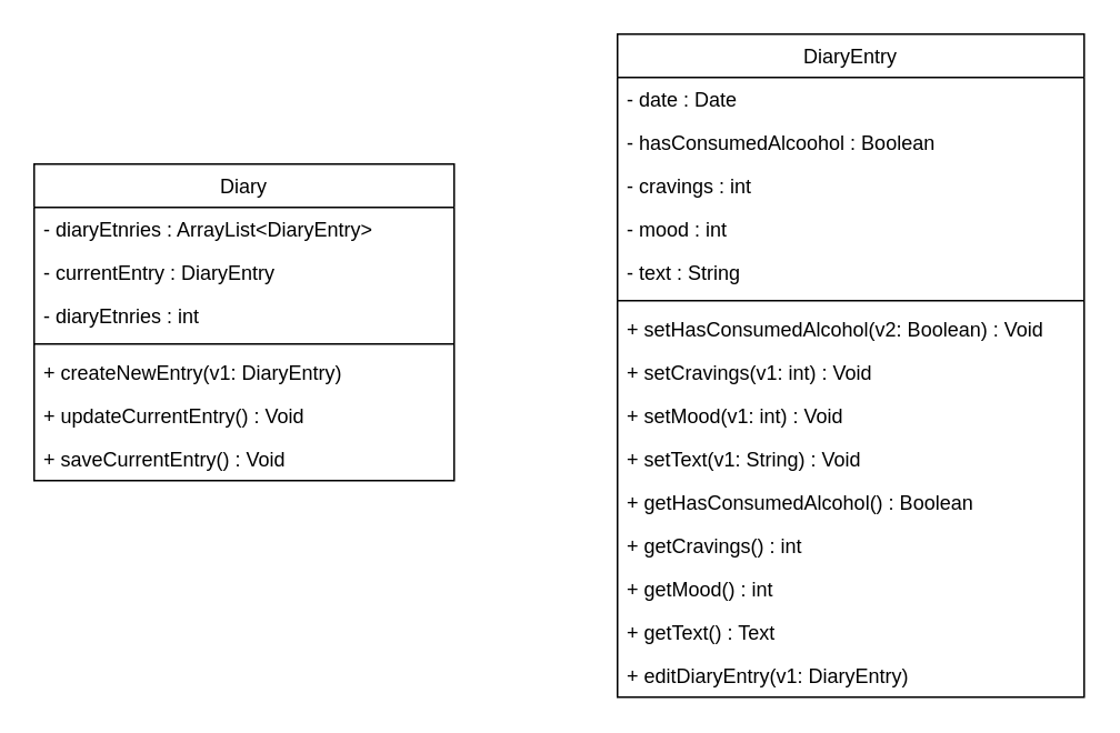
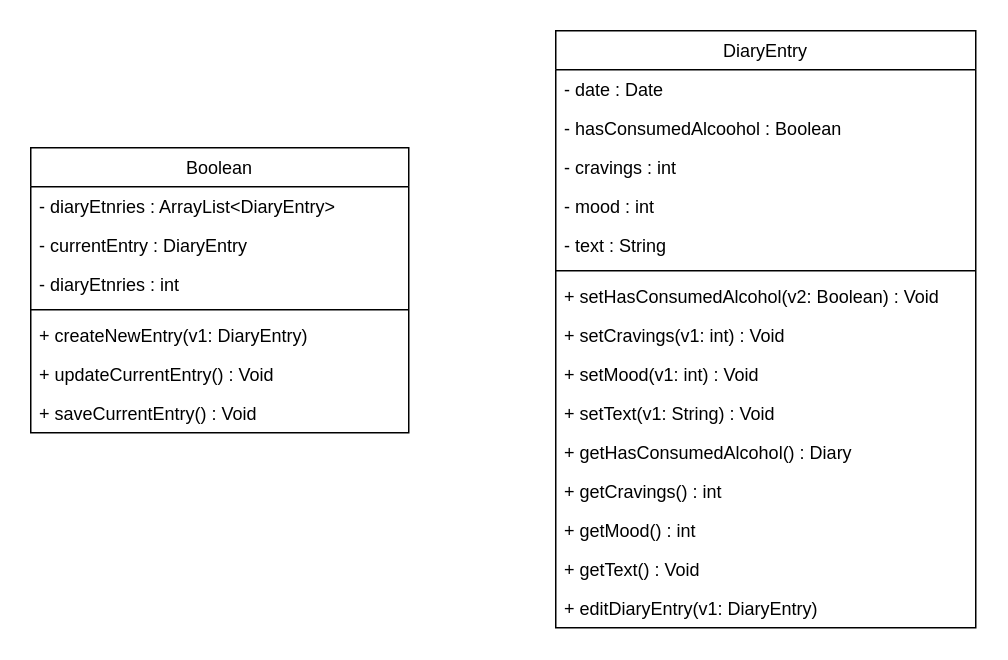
- <mxCell id="2" value="Diary" style="swimlane;fontStyle=0;align=center;verticalAlign=top;childLayout=stackLayout;horizontal=1;startSize=26;horizontalStack=0;resizeParent=1;resizeLast=0;collapsible=1;marginBottom=0;rounded=0;shadow=0;strokeWidth=1;" parent="1" vertex="1"><mxGeometry x="20" y="98" width="252" height="190" as="geometry"><mxRectangle x="550" y="140" width="160" height="26" as="alternateBounds" /></mxGeometry></mxCell>
+ <mxCell id="2" value="Boolean" style="swimlane;fontStyle=0;align=center;verticalAlign=top;childLayout=stackLayout;horizontal=1;startSize=26;horizontalStack=0;resizeParent=1;resizeLast=0;collapsible=1;marginBottom=0;rounded=0;shadow=0;strokeWidth=1;" parent="1" vertex="1"><mxGeometry x="20" y="98" width="252" height="190" as="geometry"><mxRectangle x="550" y="140" width="160" height="26" as="alternateBounds" /></mxGeometry></mxCell>
- <mxCell id="21" value="+ getHasConsumedAlcohol() : Boolean" style="text;align=left;verticalAlign=top;spacingLeft=4;spacingRight=4;overflow=hidden;rotatable=0;points=[[0,0.5],[1,0.5]];portConstraint=eastwest;" vertex="1" parent="10"><mxGeometry y="268" width="280" height="26" as="geometry" /></mxCell>
+ <mxCell id="21" value="+ getHasConsumedAlcohol() : Diary" style="text;align=left;verticalAlign=top;spacingLeft=4;spacingRight=4;overflow=hidden;rotatable=0;points=[[0,0.5],[1,0.5]];portConstraint=eastwest;" vertex="1" parent="10"><mxGeometry y="268" width="280" height="26" as="geometry" /></mxCell>
- <mxCell id="24" value="+ getText() : Text" style="text;align=left;verticalAlign=top;spacingLeft=4;spacingRight=4;overflow=hidden;rotatable=0;points=[[0,0.5],[1,0.5]];portConstraint=eastwest;" vertex="1" parent="10"><mxGeometry y="346" width="280" height="26" as="geometry" /></mxCell>
+ <mxCell id="24" value="+ getText() : Void" style="text;align=left;verticalAlign=top;spacingLeft=4;spacingRight=4;overflow=hidden;rotatable=0;points=[[0,0.5],[1,0.5]];portConstraint=eastwest;" vertex="1" parent="10"><mxGeometry y="346" width="280" height="26" as="geometry" /></mxCell>
